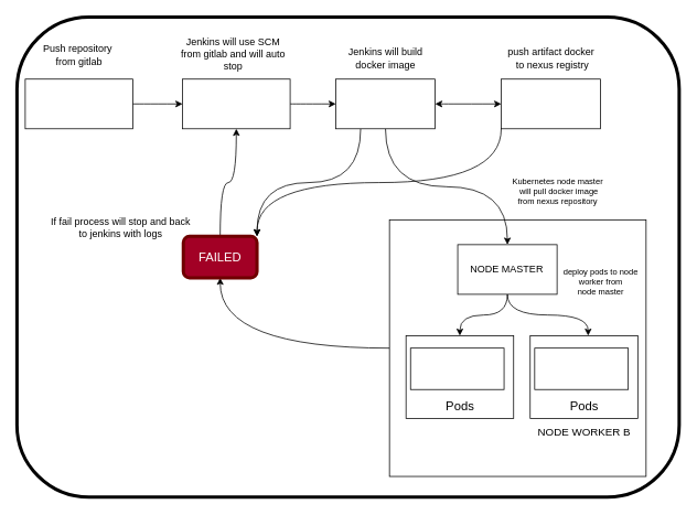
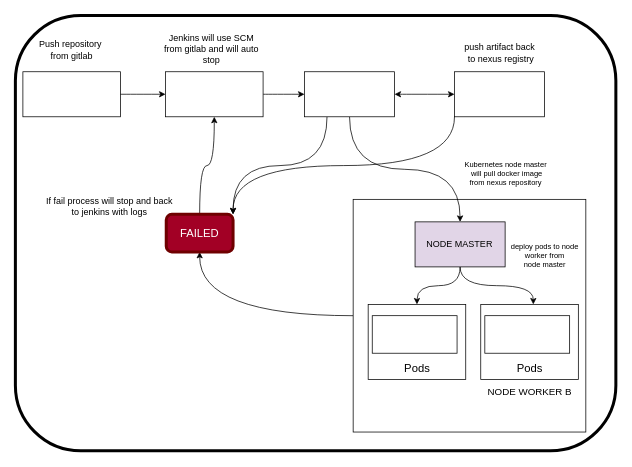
- <mxCell id="38" value="&lt;span style=&quot;font-size: 12px;&quot;&gt;Jenkins will build &lt;br&gt;docker image&lt;br&gt;&lt;/span&gt;" style="text;html=1;resizable=0;autosize=1;align=center;verticalAlign=middle;points=[];fillColor=none;strokeColor=none;rounded=0;shadow=0;strokeWidth=4;fontSize=12;" vertex="1" parent="1"><mxGeometry x="410.43" y="50" width="110" height="40" as="geometry" /></mxCell>
- <mxCell id="39" value="push artifact docker&lt;br&gt;&amp;nbsp;to nexus registry" style="text;html=1;resizable=0;autosize=1;align=center;verticalAlign=middle;points=[];fillColor=none;strokeColor=none;rounded=0;shadow=0;strokeWidth=4;fontSize=12;" vertex="1" parent="1"><mxGeometry x="599.82" y="50" width="130" height="40" as="geometry" /></mxCell>
+ <mxCell id="39" value="push artifact back&lt;br&gt;&amp;nbsp;to nexus registry" style="text;html=1;resizable=0;autosize=1;align=center;verticalAlign=middle;points=[];fillColor=none;strokeColor=none;rounded=0;shadow=0;strokeWidth=4;fontSize=12;" vertex="1" parent="1"><mxGeometry x="599.82" y="50" width="130" height="40" as="geometry" /></mxCell>
- <mxCell id="22" value="NODE MASTER" style="rounded=0;whiteSpace=wrap;html=1;" vertex="1" parent="1"><mxGeometry x="552.46" y="295" width="120" height="60" as="geometry" /></mxCell>
+ <mxCell id="22" value="NODE MASTER" style="rounded=0;whiteSpace=wrap;html=1;fillColor=#e1d5e7;" vertex="1" parent="1"><mxGeometry x="552.46" y="295" width="120" height="60" as="geometry" /></mxCell>
